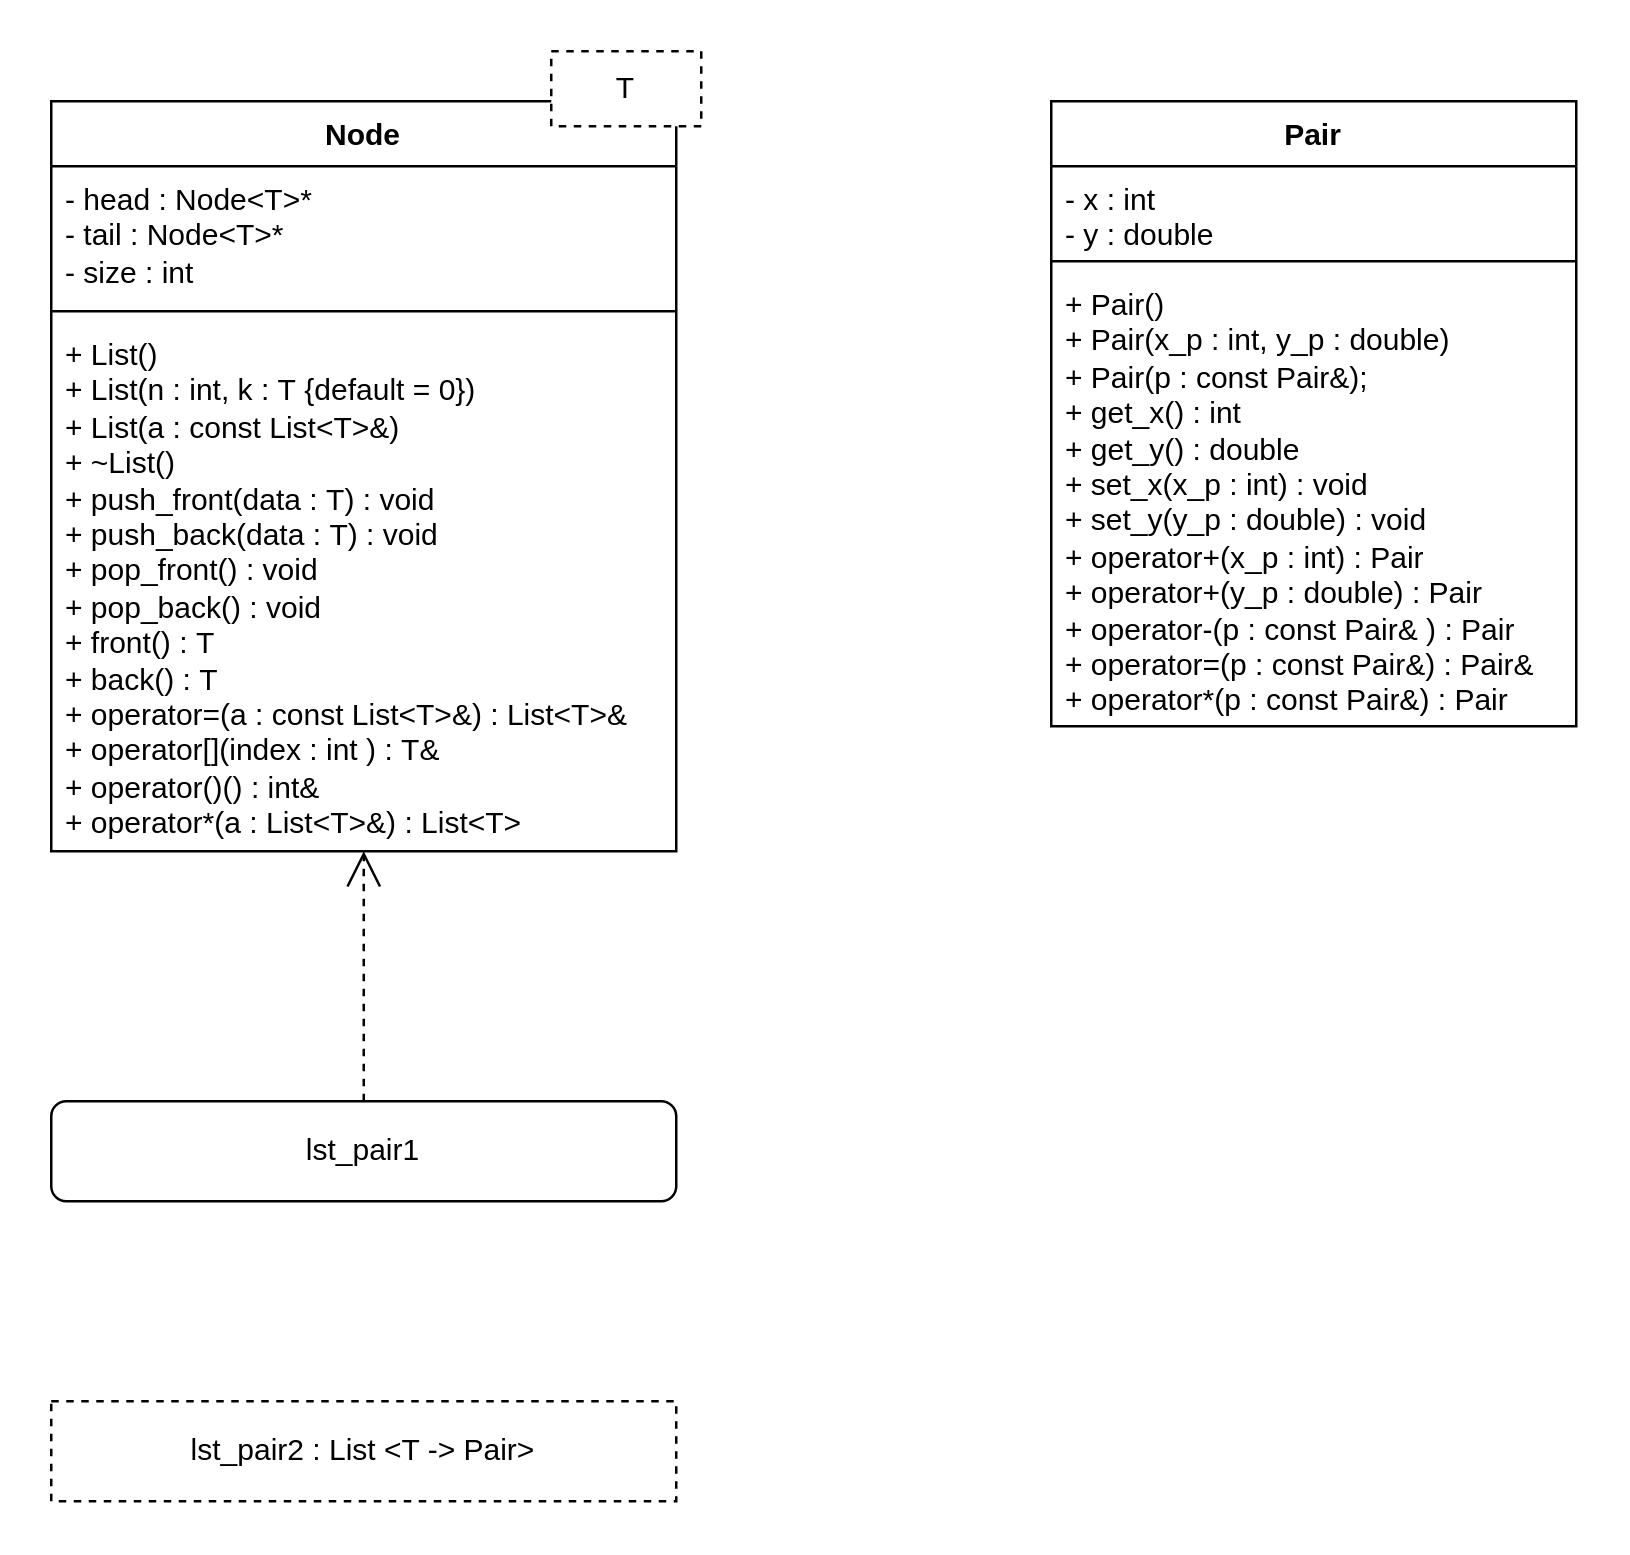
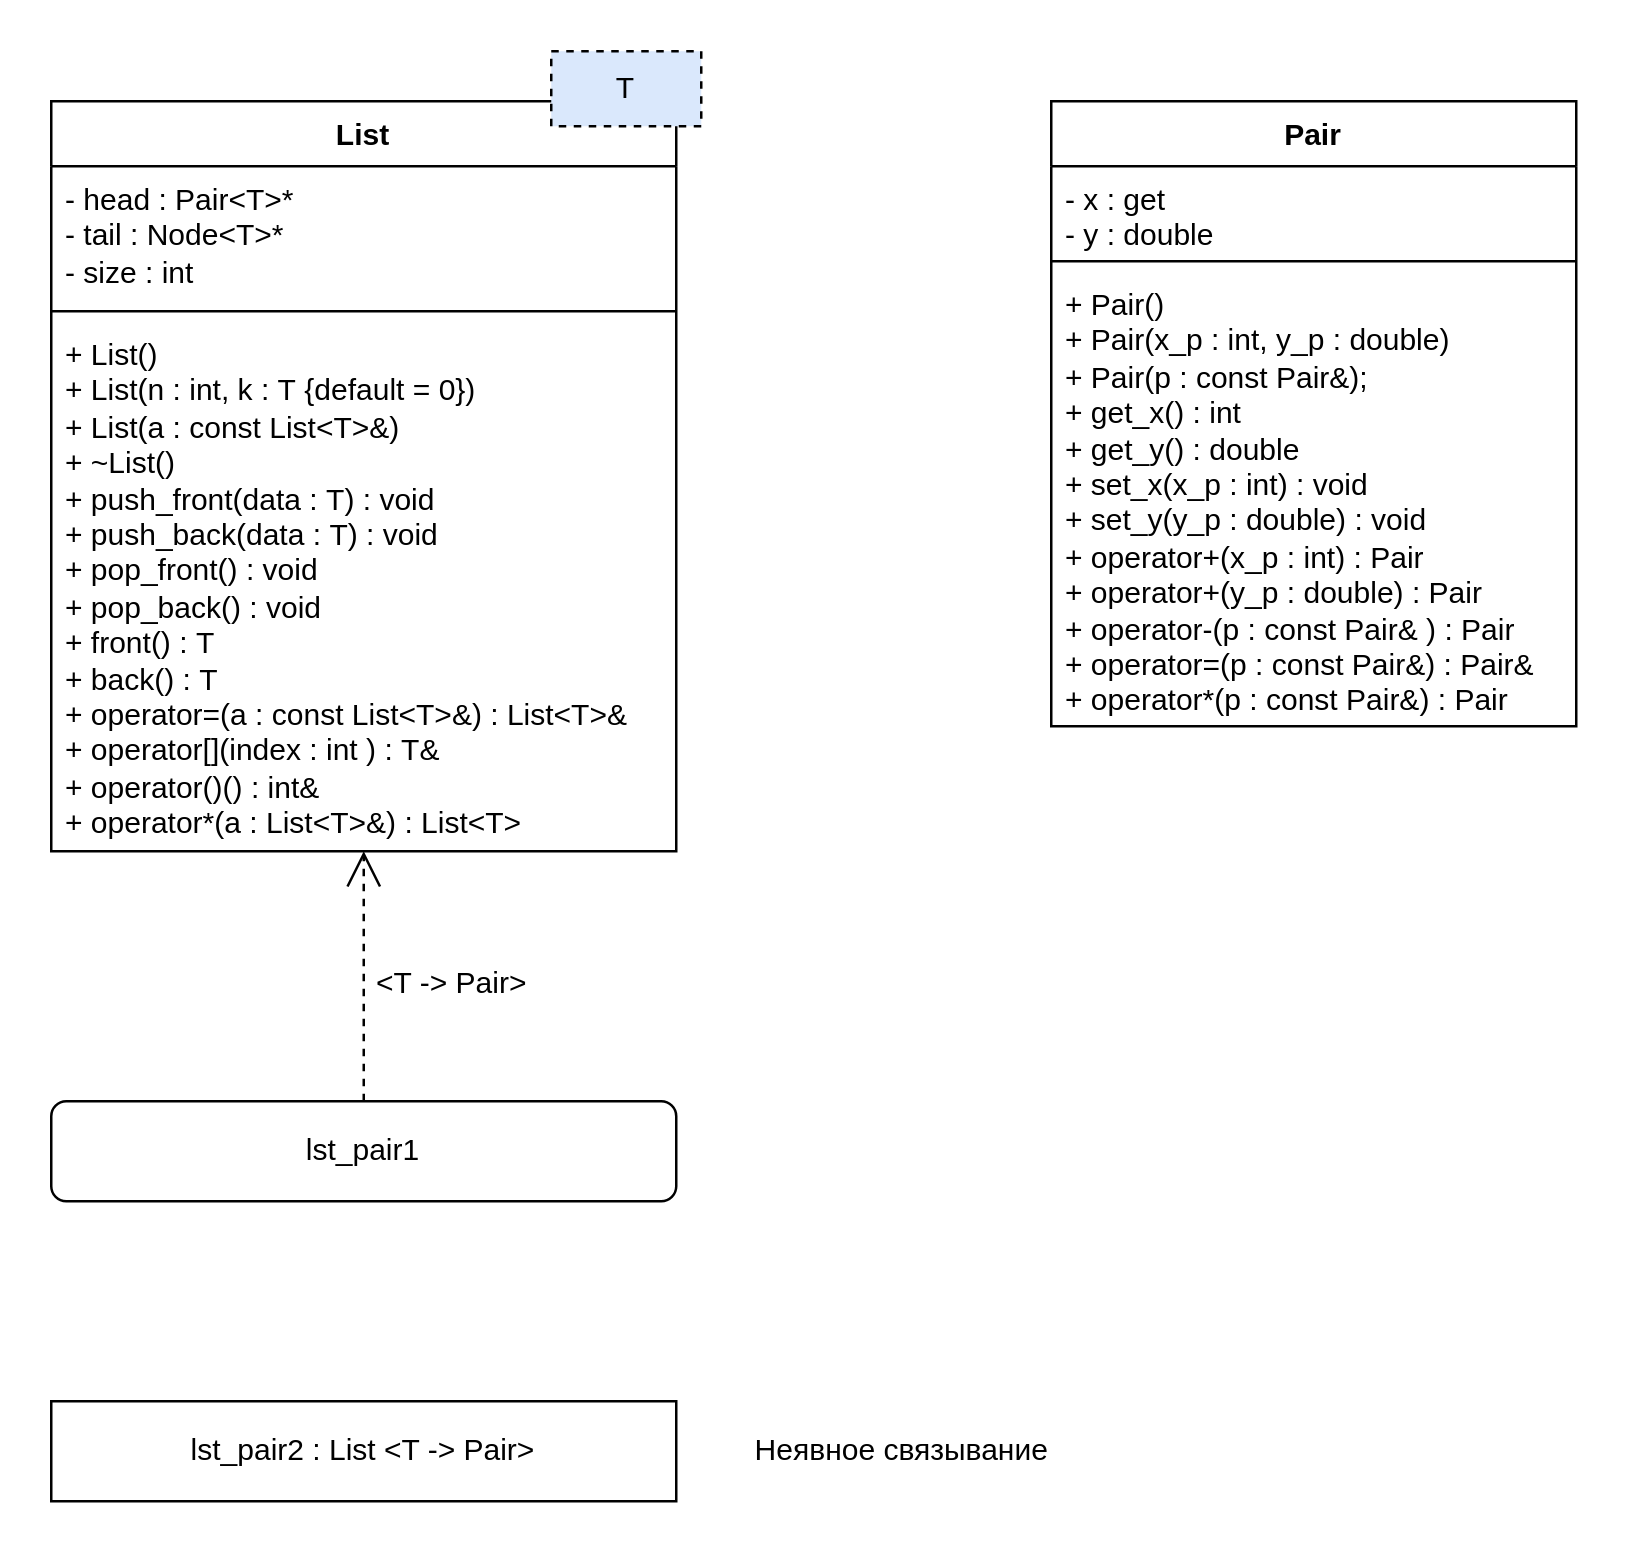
- <mxCell id="6" value="T" style="rounded=0;whiteSpace=wrap;html=1;dashed=1;" parent="1" vertex="1"><mxGeometry x="220" y="20" width="60" height="30" as="geometry" /></mxCell>
+ <mxCell id="6" value="T" style="rounded=0;whiteSpace=wrap;html=1;dashed=1;fillColor=#dae8fc;" parent="1" vertex="1"><mxGeometry x="220" y="20" width="60" height="30" as="geometry" /></mxCell>
- <mxCell id="2" value="Node" style="swimlane;fontStyle=1;align=center;verticalAlign=top;childLayout=stackLayout;horizontal=1;startSize=26;horizontalStack=0;resizeParent=1;resizeParentMax=0;resizeLast=0;collapsible=1;marginBottom=0;whiteSpace=wrap;html=1;direction=east;" parent="1" vertex="1"><mxGeometry x="20" y="40" width="250" height="300" as="geometry"><mxRectangle x="330" y="330" width="100" height="30" as="alternateBounds" /></mxGeometry></mxCell>
+ <mxCell id="2" value="List" style="swimlane;fontStyle=1;align=center;verticalAlign=top;childLayout=stackLayout;horizontal=1;startSize=26;horizontalStack=0;resizeParent=1;resizeParentMax=0;resizeLast=0;collapsible=1;marginBottom=0;whiteSpace=wrap;html=1;direction=east;" parent="1" vertex="1"><mxGeometry x="20" y="40" width="250" height="300" as="geometry"><mxRectangle x="330" y="330" width="100" height="30" as="alternateBounds" /></mxGeometry></mxCell>
- <mxCell id="8" value="&lt;div&gt;- x :&amp;nbsp;&lt;span style=&quot;background-color: initial;&quot;&gt;int&lt;/span&gt;&lt;span style=&quot;background-color: initial;&quot;&gt;&amp;nbsp;&lt;/span&gt;&lt;/div&gt;&lt;div&gt;- y :&amp;nbsp;&lt;span style=&quot;background-color: initial;&quot;&gt;double&lt;/span&gt;&lt;span style=&quot;background-color: initial;&quot;&gt;&amp;nbsp;&lt;/span&gt;&lt;/div&gt;" style="text;strokeColor=none;fillColor=none;align=left;verticalAlign=top;spacingLeft=4;spacingRight=4;overflow=hidden;rotatable=0;points=[[0,0.5],[1,0.5]];portConstraint=eastwest;whiteSpace=wrap;html=1;" parent="7" vertex="1"><mxGeometry y="26" width="210" height="34" as="geometry" /></mxCell>
+ <mxCell id="8" value="&lt;div&gt;- x :&amp;nbsp;&lt;span style=&quot;background-color: initial;&quot;&gt;get&lt;/span&gt;&lt;span style=&quot;background-color: initial;&quot;&gt;&amp;nbsp;&lt;/span&gt;&lt;/div&gt;&lt;div&gt;- y :&amp;nbsp;&lt;span style=&quot;background-color: initial;&quot;&gt;double&lt;/span&gt;&lt;span style=&quot;background-color: initial;&quot;&gt;&amp;nbsp;&lt;/span&gt;&lt;/div&gt;" style="text;strokeColor=none;fillColor=none;align=left;verticalAlign=top;spacingLeft=4;spacingRight=4;overflow=hidden;rotatable=0;points=[[0,0.5],[1,0.5]];portConstraint=eastwest;whiteSpace=wrap;html=1;" parent="7" vertex="1"><mxGeometry y="26" width="210" height="34" as="geometry" /></mxCell>
- <mxCell id="3" value="&lt;div&gt;- head :&amp;nbsp;&lt;span style=&quot;background-color: initial;&quot;&gt;Node&amp;lt;T&amp;gt;*&lt;/span&gt;&lt;span style=&quot;background-color: initial;&quot;&gt;&amp;nbsp;&lt;/span&gt;&lt;/div&gt;&lt;div&gt;- tail :&amp;nbsp;&lt;span style=&quot;background-color: initial;&quot;&gt;Node&amp;lt;T&amp;gt;*&lt;/span&gt;&lt;span style=&quot;background-color: initial;&quot;&gt;&amp;nbsp;&lt;/span&gt;&lt;/div&gt;&lt;div&gt;- size :&amp;nbsp;&lt;span style=&quot;background-color: initial;&quot;&gt;int&lt;/span&gt;&lt;span style=&quot;background-color: initial;&quot;&gt;&amp;nbsp;&lt;/span&gt;&lt;/div&gt;" style="text;strokeColor=none;fillColor=none;align=left;verticalAlign=top;spacingLeft=4;spacingRight=4;overflow=hidden;rotatable=0;points=[[0,0.5],[1,0.5]];portConstraint=eastwest;whiteSpace=wrap;html=1;" parent="2" vertex="1"><mxGeometry y="26" width="250" height="54" as="geometry" /></mxCell>
+ <mxCell id="3" value="&lt;div&gt;- head :&amp;nbsp;&lt;span style=&quot;background-color: initial;&quot;&gt;Pair&amp;lt;T&amp;gt;*&lt;/span&gt;&lt;span style=&quot;background-color: initial;&quot;&gt;&amp;nbsp;&lt;/span&gt;&lt;/div&gt;&lt;div&gt;- tail :&amp;nbsp;&lt;span style=&quot;background-color: initial;&quot;&gt;Node&amp;lt;T&amp;gt;*&lt;/span&gt;&lt;span style=&quot;background-color: initial;&quot;&gt;&amp;nbsp;&lt;/span&gt;&lt;/div&gt;&lt;div&gt;- size :&amp;nbsp;&lt;span style=&quot;background-color: initial;&quot;&gt;int&lt;/span&gt;&lt;span style=&quot;background-color: initial;&quot;&gt;&amp;nbsp;&lt;/span&gt;&lt;/div&gt;" style="text;strokeColor=none;fillColor=none;align=left;verticalAlign=top;spacingLeft=4;spacingRight=4;overflow=hidden;rotatable=0;points=[[0,0.5],[1,0.5]];portConstraint=eastwest;whiteSpace=wrap;html=1;" parent="2" vertex="1"><mxGeometry y="26" width="250" height="54" as="geometry" /></mxCell>
+ <mxCell id="13" value="&amp;lt;T -&amp;gt; Pair&amp;gt;" style="text;html=1;align=center;verticalAlign=middle;resizable=0;points=[];autosize=1;strokeColor=none;fillColor=none;" parent="1" vertex="1"><mxGeometry x="140" y="378" width="80" height="30" as="geometry" /></mxCell>
- <mxCell id="14" value="lst_pair2 : List &amp;lt;T -&amp;gt; Pair&amp;gt;" style="html=1;whiteSpace=wrap;dashed=1;" parent="1" vertex="1"><mxGeometry x="20" y="560" width="250" height="40" as="geometry" /></mxCell>
+ <mxCell id="14" value="lst_pair2 : List &amp;lt;T -&amp;gt; Pair&amp;gt;" style="html=1;whiteSpace=wrap;" parent="1" vertex="1"><mxGeometry x="20" y="560" width="250" height="40" as="geometry" /></mxCell>
+ <mxCell id="15" value="Неявное связывание" style="text;html=1;align=center;verticalAlign=middle;resizable=0;points=[];autosize=1;strokeColor=none;fillColor=none;" parent="1" vertex="1"><mxGeometry x="290" y="565" width="140" height="30" as="geometry" /></mxCell>
